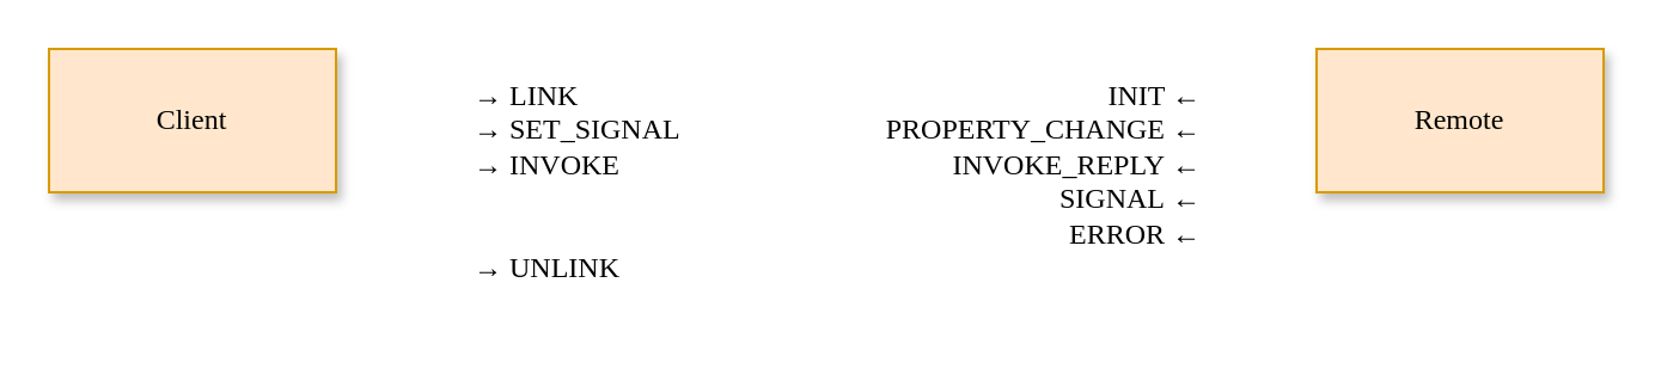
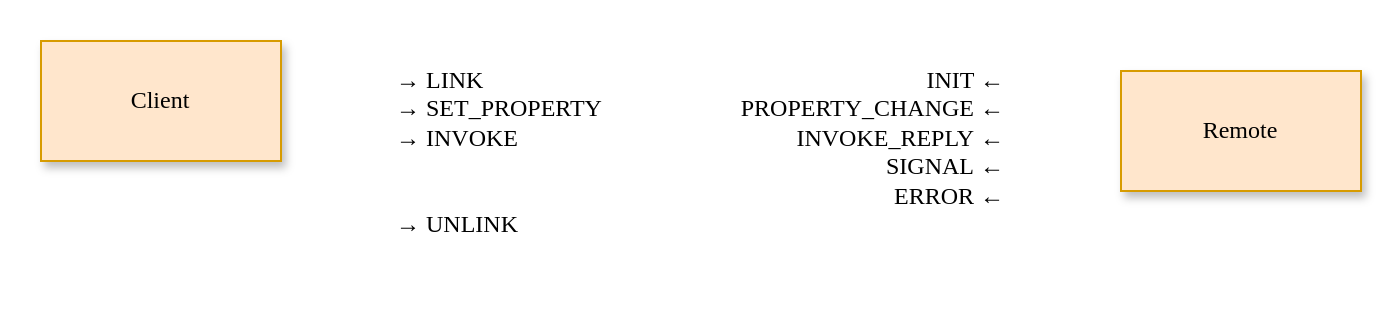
- <mxCell id="3" value="Remote" style="rounded=0;whiteSpace=wrap;html=1;fillColor=#ffe6cc;strokeColor=#d79b00;shadow=1;fontFamily=Tahoma;" vertex="1" parent="1"><mxGeometry x="550" y="20" width="120" height="60" as="geometry" /></mxCell>
+ <mxCell id="3" value="Remote" style="rounded=0;whiteSpace=wrap;html=1;fillColor=#ffe6cc;strokeColor=#d79b00;shadow=1;fontFamily=Tahoma;" vertex="1" parent="1"><mxGeometry x="560" y="35" width="120" height="60" as="geometry" /></mxCell>
- <mxCell id="4" value="→ LINK&lt;br&gt;→&amp;nbsp;SET_SIGNAL&lt;br&gt;→&amp;nbsp;INVOKE&lt;br&gt;&lt;br&gt;&lt;br&gt;→&amp;nbsp;UNLINK" style="text;html=1;strokeColor=none;fillColor=none;align=left;verticalAlign=top;whiteSpace=wrap;rounded=0;spacing=8;fontFamily=Tahoma;" vertex="1" parent="1"><mxGeometry x="190" y="20" width="160" height="120" as="geometry" /></mxCell>
+ <mxCell id="4" value="→ LINK&lt;br&gt;→&amp;nbsp;SET_PROPERTY&lt;br&gt;→&amp;nbsp;INVOKE&lt;br&gt;&lt;br&gt;&lt;br&gt;→&amp;nbsp;UNLINK" style="text;html=1;strokeColor=none;fillColor=none;align=left;verticalAlign=top;whiteSpace=wrap;rounded=0;spacing=8;fontFamily=Tahoma;" vertex="1" parent="1"><mxGeometry x="190" y="20" width="160" height="120" as="geometry" /></mxCell>
